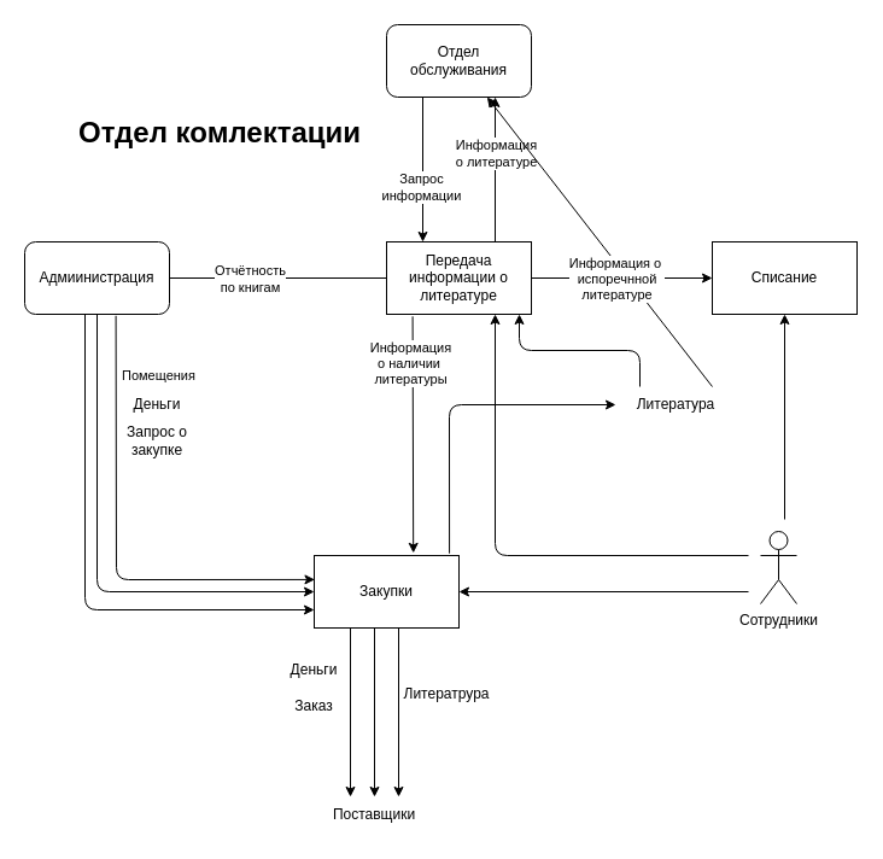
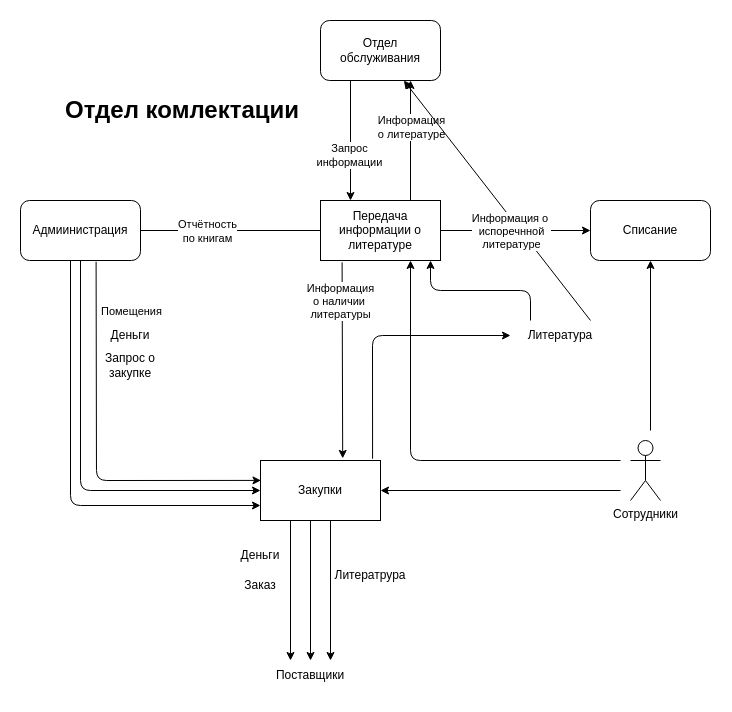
- <mxCell id="14" value="Списание" style="rounded=0;whiteSpace=wrap;html=1;" vertex="1" parent="1"><mxGeometry x="590" y="200" width="120" height="60" as="geometry" /></mxCell>
+ <mxCell id="14" value="Списание" style="whiteSpace=wrap;html=1;rounded=1;" vertex="1" parent="1"><mxGeometry x="590" y="200" width="120" height="60" as="geometry" /></mxCell>
